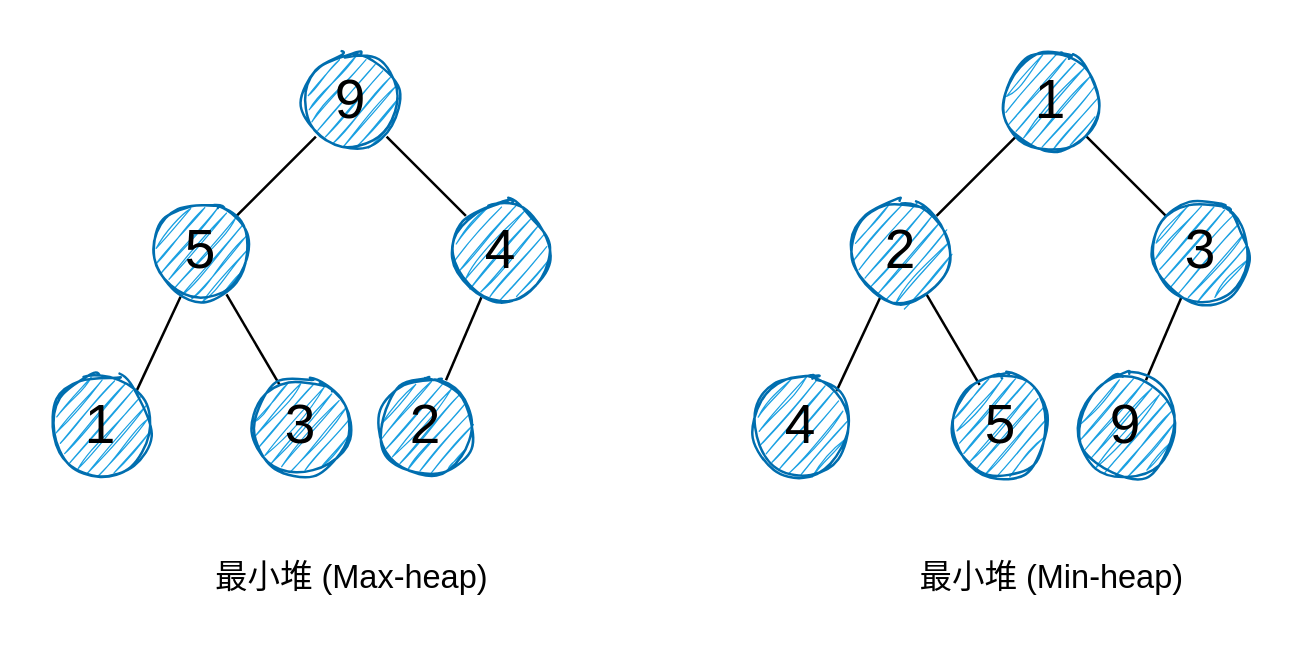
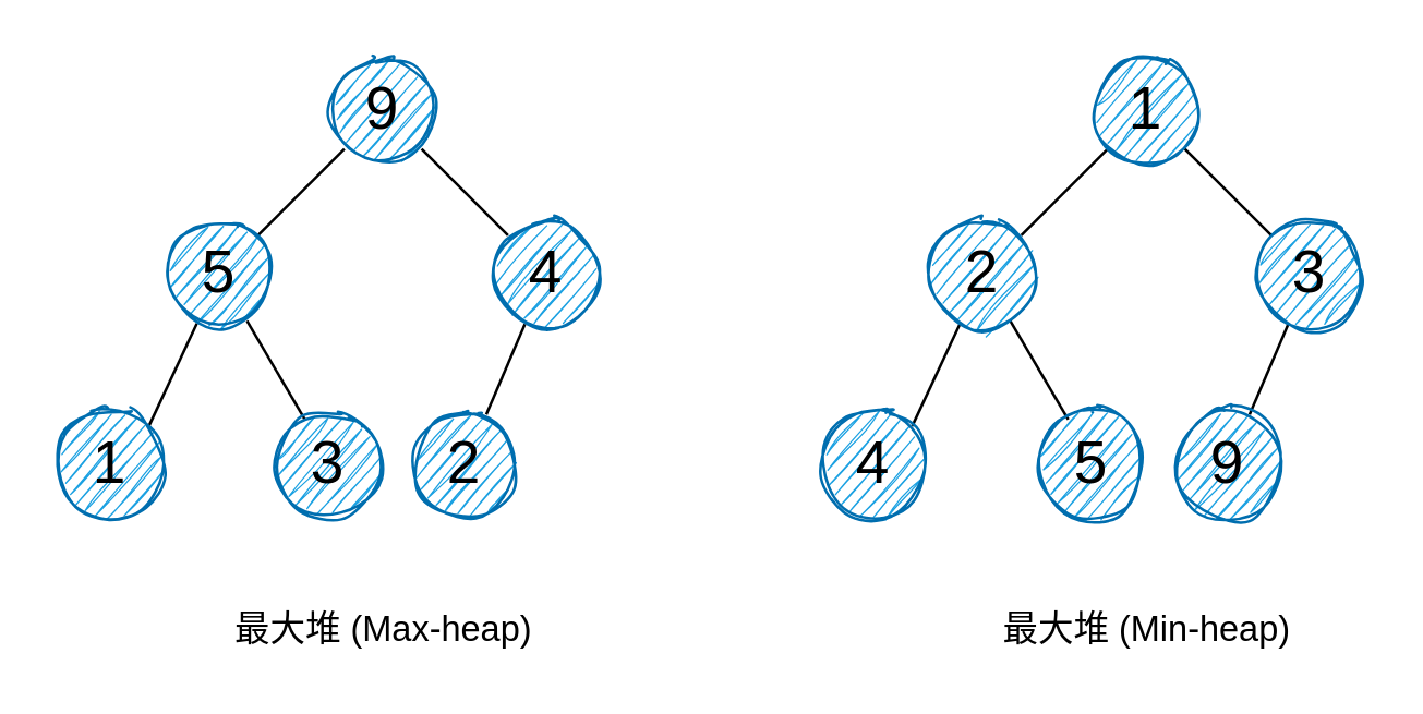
- <mxCell id="13" value="最小堆 (Max-heap) " style="text;html=1;align=center;verticalAlign=middle;resizable=0;points=[];autosize=1;strokeColor=none;fontSize=13;" vertex="1" parent="1"><mxGeometry x="70" y="220" width="140" height="20" as="geometry" /></mxCell>
+ <mxCell id="13" value="最大堆 (Max-heap) " style="text;html=1;align=center;verticalAlign=middle;resizable=0;points=[];autosize=1;strokeColor=none;fontSize=13;" vertex="1" parent="1"><mxGeometry x="70" y="220" width="140" height="20" as="geometry" /></mxCell>
- <mxCell id="25" value="最小堆 (Min-heap) " style="text;html=1;align=center;verticalAlign=middle;resizable=0;points=[];autosize=1;strokeColor=none;fontSize=13;" vertex="1" parent="1"><mxGeometry x="355" y="220" width="130" height="20" as="geometry" /></mxCell>
+ <mxCell id="25" value="最大堆 (Min-heap) " style="text;html=1;align=center;verticalAlign=middle;resizable=0;points=[];autosize=1;strokeColor=none;fontSize=13;" vertex="1" parent="1"><mxGeometry x="355" y="220" width="130" height="20" as="geometry" /></mxCell>
